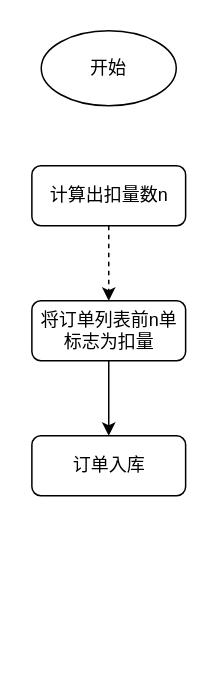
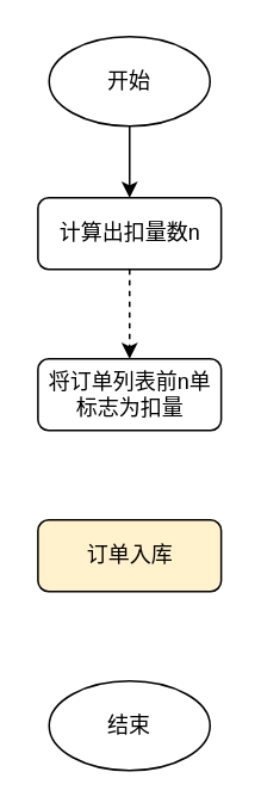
+ <mxCell id="2" style="edgeStyle=orthogonalEdgeStyle;rounded=0;orthogonalLoop=1;jettySize=auto;html=1;entryX=0.5;entryY=0;entryDx=0;entryDy=0;" edge="1" parent="1" source="3" target="5"><mxGeometry relative="1" as="geometry" /></mxCell>
- <mxCell id="6" style="edgeStyle=orthogonalEdgeStyle;rounded=0;orthogonalLoop=1;jettySize=auto;html=1;" edge="1" parent="1" source="7" target="8"><mxGeometry relative="1" as="geometry" /></mxCell>
- <mxCell id="8" value="订单入库" style="rounded=1;whiteSpace=wrap;html=1;" vertex="1" parent="1"><mxGeometry x="20.75" y="290" width="102.5" height="40" as="geometry" /></mxCell>
+ <mxCell id="8" value="订单入库" style="rounded=1;whiteSpace=wrap;html=1;fillColor=#fff2cc;" vertex="1" parent="1"><mxGeometry x="20.75" y="290" width="102.5" height="40" as="geometry" /></mxCell>
+ <mxCell id="9" value="结束" style="ellipse;whiteSpace=wrap;html=1;" vertex="1" parent="1"><mxGeometry x="27" y="380" width="90" height="50" as="geometry" /></mxCell>
